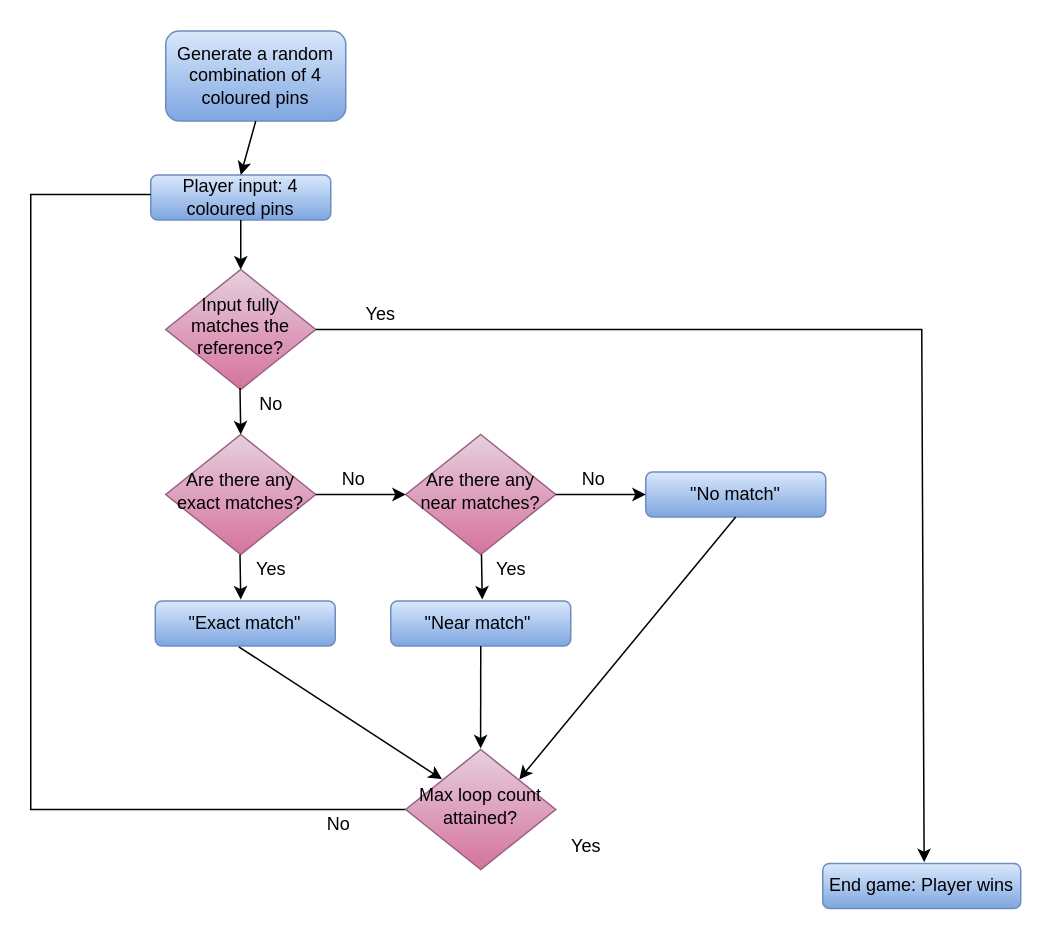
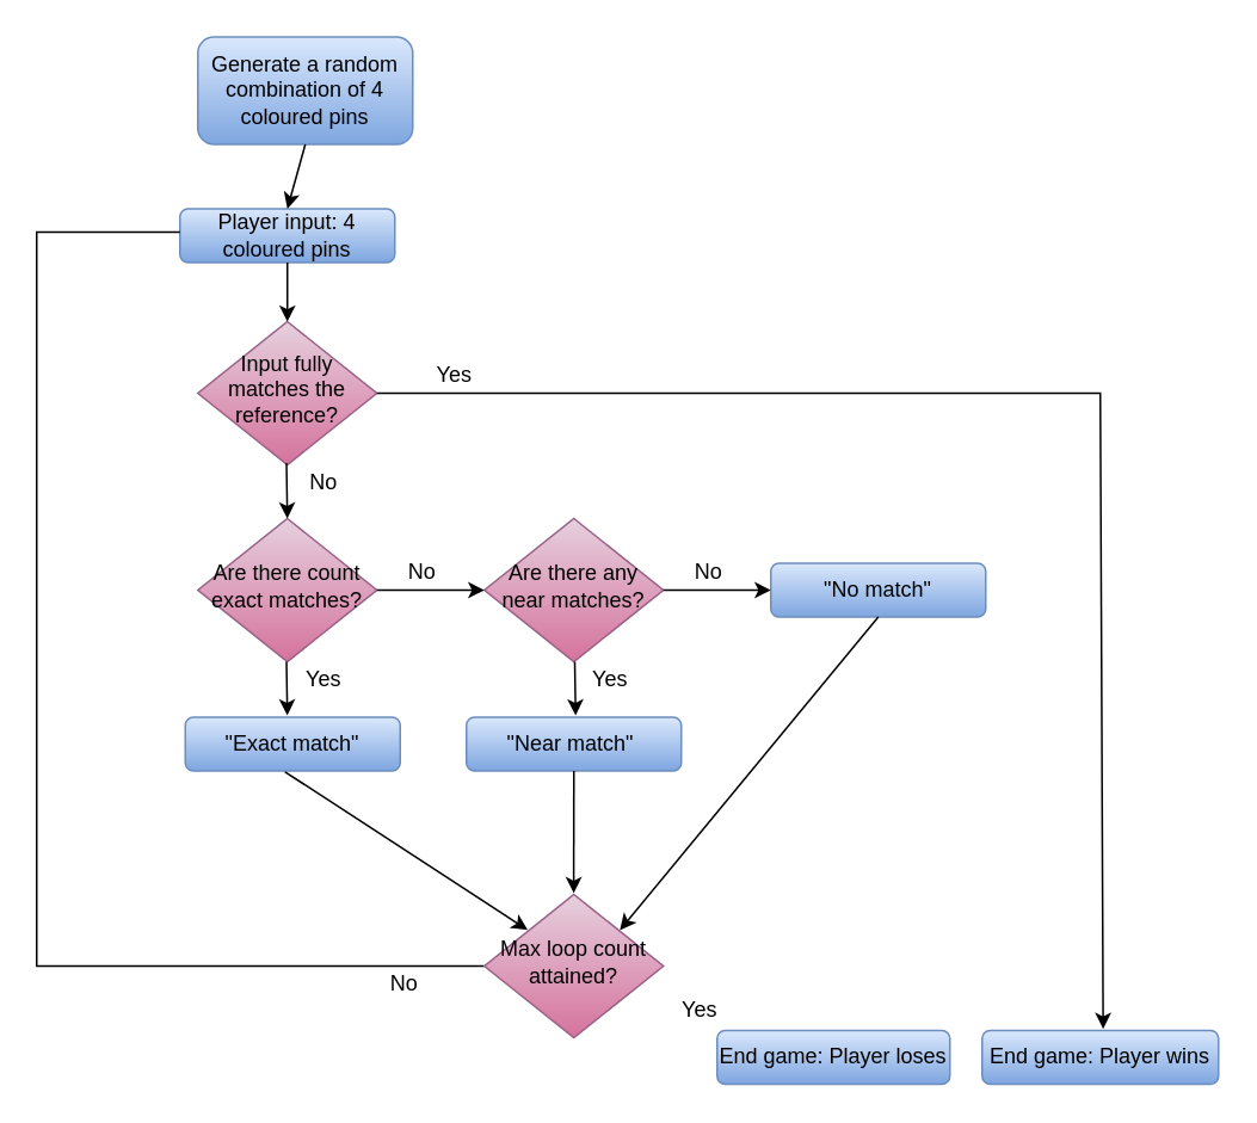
- <mxCell id="2" value="Are there any exact matches?" style="rhombus;whiteSpace=wrap;html=1;shadow=0;fontFamily=Helvetica;fontSize=12;align=center;strokeWidth=1;spacing=6;spacingTop=-4;fillColor=#e6d0de;gradientColor=#d5739d;strokeColor=#996185;" parent="1" vertex="1"><mxGeometry x="110" y="289" width="100" height="80" as="geometry" /></mxCell>
+ <mxCell id="2" value="Are there count exact matches?" style="rhombus;whiteSpace=wrap;html=1;shadow=0;fontFamily=Helvetica;fontSize=12;align=center;strokeWidth=1;spacing=6;spacingTop=-4;fillColor=#e6d0de;gradientColor=#d5739d;strokeColor=#996185;" parent="1" vertex="1"><mxGeometry x="110" y="289" width="100" height="80" as="geometry" /></mxCell>
+ <mxCell id="19" value="End game: Player loses" style="rounded=1;whiteSpace=wrap;html=1;fillColor=#dae8fc;gradientColor=#7ea6e0;strokeColor=#6c8ebf;" vertex="1" parent="1"><mxGeometry x="400" y="575" width="130" height="30" as="geometry" /></mxCell>
